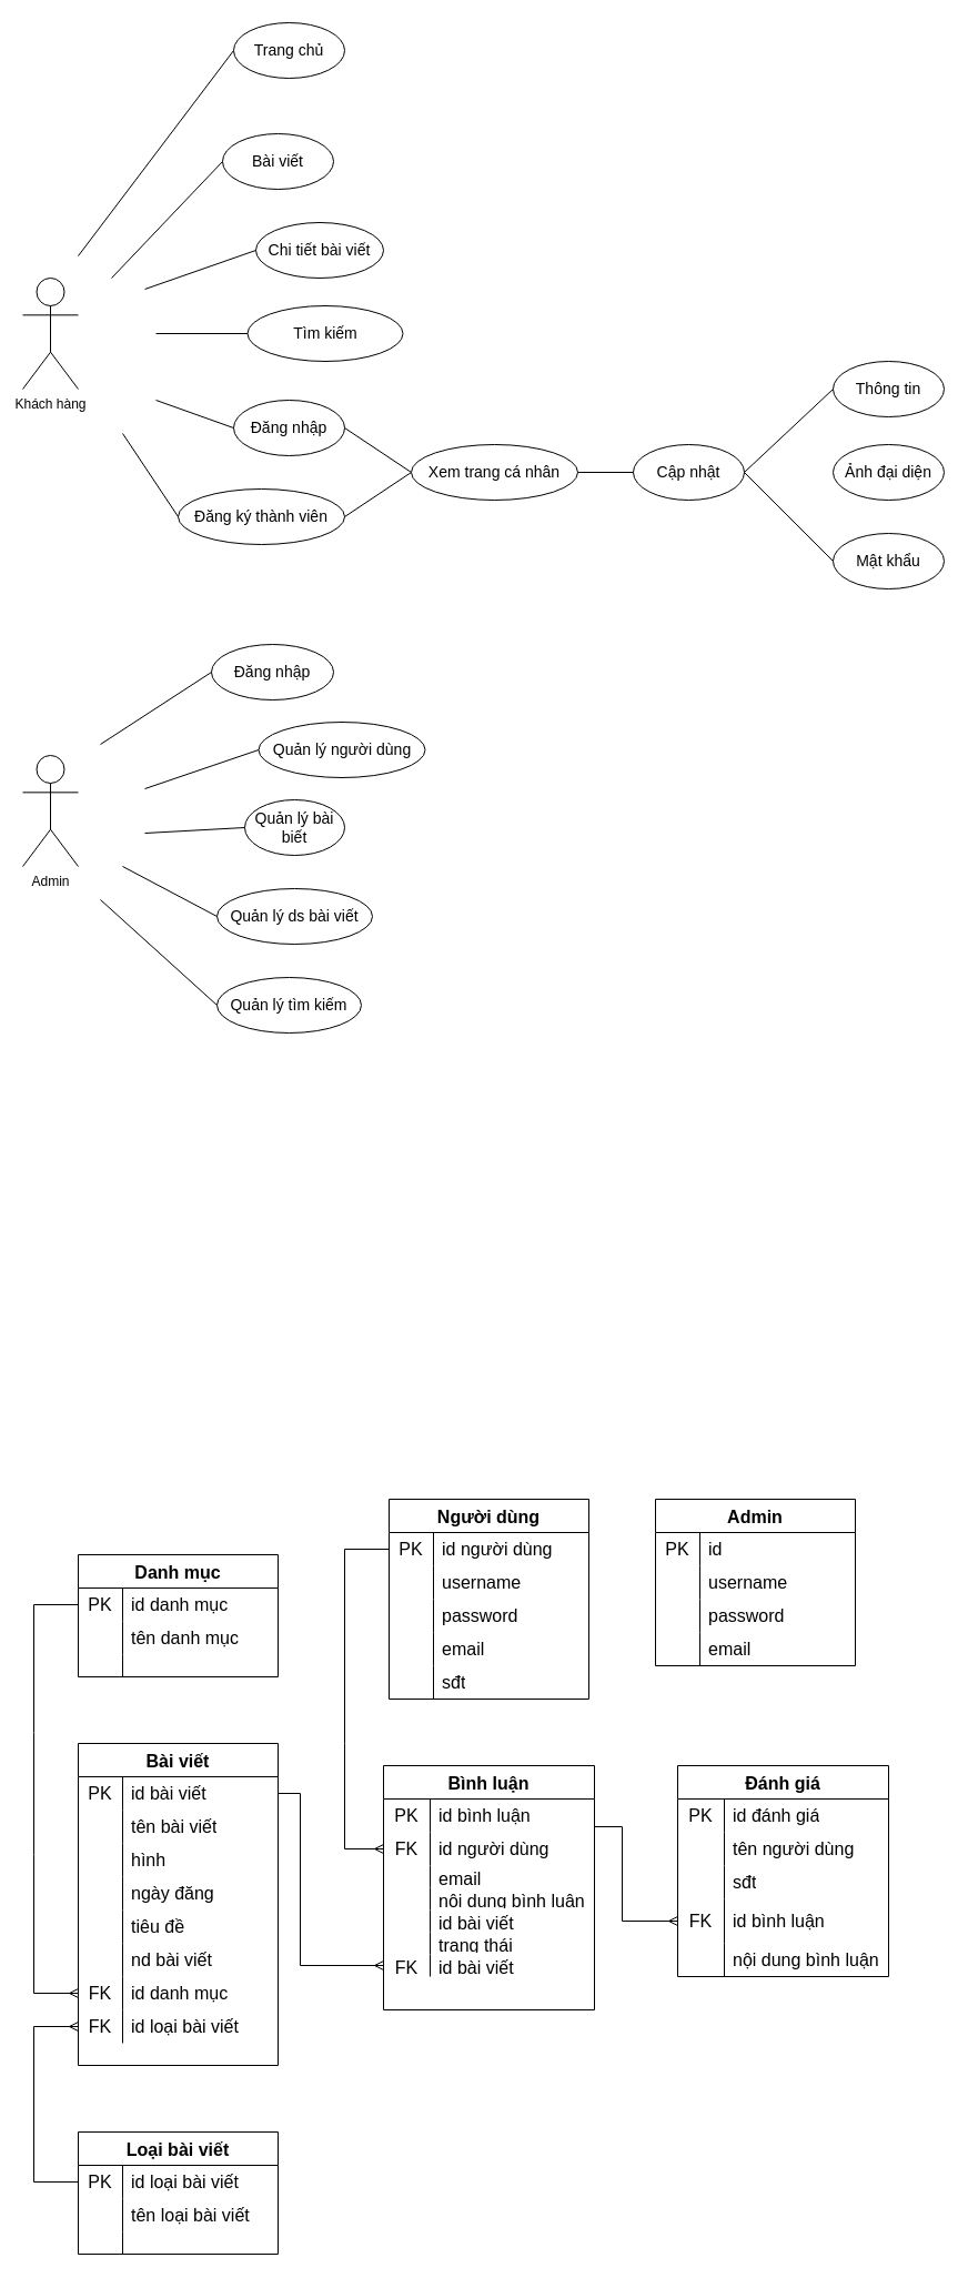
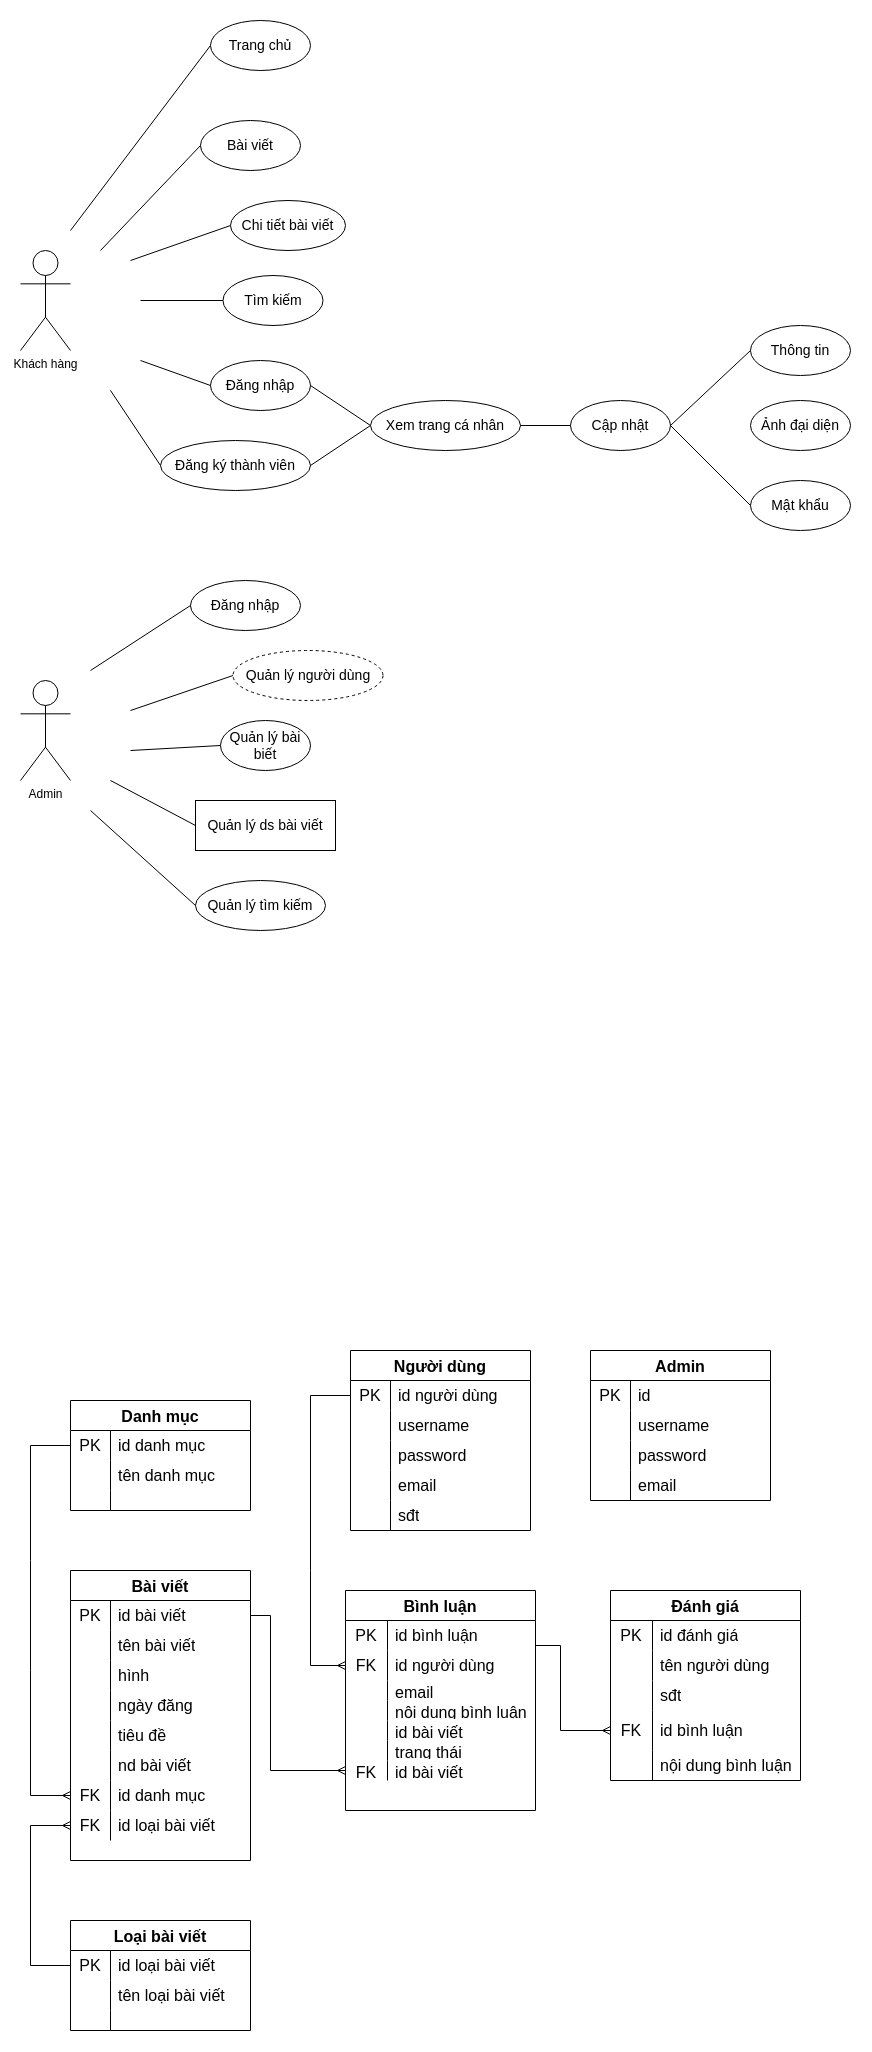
- <mxCell id="13" value="&lt;font style=&quot;font-size: 14px;&quot;&gt;Tìm kiếm&lt;/font&gt;" style="ellipse;whiteSpace=wrap;html=1;" parent="1" vertex="1"><mxGeometry x="222.5" y="275" width="140" height="50" as="geometry" /></mxCell>
+ <mxCell id="13" value="&lt;font style=&quot;font-size: 14px;&quot;&gt;Tìm kiếm&lt;/font&gt;" style="ellipse;whiteSpace=wrap;html=1;" parent="1" vertex="1"><mxGeometry x="222.5" y="275" width="100" height="50" as="geometry" /></mxCell>
- <mxCell id="19" value="&lt;span style=&quot;font-size: 14px;&quot;&gt;Quản lý người dùng&lt;/span&gt;" style="ellipse;whiteSpace=wrap;html=1;" parent="1" vertex="1"><mxGeometry x="232.5" y="650" width="150" height="50" as="geometry" /></mxCell>
+ <mxCell id="19" value="&lt;span style=&quot;font-size: 14px;&quot;&gt;Quản lý người dùng&lt;/span&gt;" style="ellipse;whiteSpace=wrap;html=1;dashed=1;" parent="1" vertex="1"><mxGeometry x="232.5" y="650" width="150" height="50" as="geometry" /></mxCell>
- <mxCell id="24" value="&lt;span style=&quot;font-size: 14px;&quot;&gt;Quản lý ds bài viết&lt;/span&gt;" style="ellipse;whiteSpace=wrap;html=1;" parent="1" vertex="1"><mxGeometry x="195" y="800" width="140" height="50" as="geometry" /></mxCell>
+ <mxCell id="24" value="&lt;span style=&quot;font-size: 14px;&quot;&gt;Quản lý ds bài viết&lt;/span&gt;" style="whiteSpace=wrap;html=1;rounded=0;" parent="1" vertex="1"><mxGeometry x="195" y="800" width="140" height="50" as="geometry" /></mxCell>
